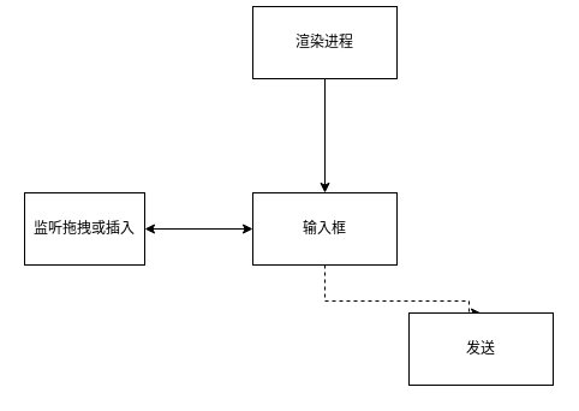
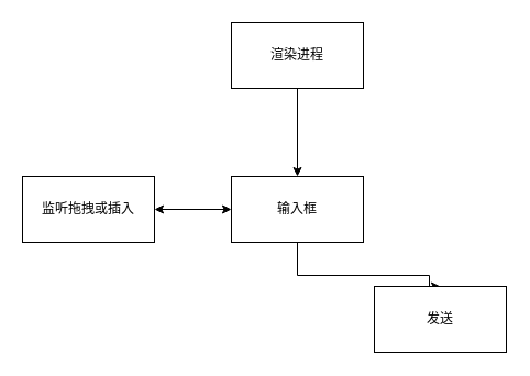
- <mxCell id="3" value="渲染进程" style="rounded=0;whiteSpace=wrap;html=1;" vertex="1" parent="1"><mxGeometry x="210" y="5" width="120" height="60" as="geometry" /></mxCell>
+ <mxCell id="3" value="渲染进程" style="rounded=0;whiteSpace=wrap;html=1;" vertex="1" parent="1"><mxGeometry x="210" y="20" width="120" height="60" as="geometry" /></mxCell>
- <mxCell id="6" value="监听拖拽或插入" style="rounded=0;whiteSpace=wrap;html=1;" vertex="1" parent="1"><mxGeometry x="20" y="160" width="100" height="60" as="geometry" /></mxCell>
+ <mxCell id="6" value="监听拖拽或插入" style="rounded=0;whiteSpace=wrap;html=1;" vertex="1" parent="1"><mxGeometry x="20" y="160" width="120" height="60" as="geometry" /></mxCell>
- <mxCell id="4" style="edgeStyle=orthogonalEdgeStyle;rounded=0;orthogonalLoop=1;jettySize=auto;html=1;entryX=0.5;entryY=0;entryDx=0;entryDy=0;dashed=1;" edge="1" parent="1" source="5" target="7"><mxGeometry relative="1" as="geometry"><Array as="points"><mxPoint x="270" y="250" /><mxPoint x="390" y="250" /></Array></mxGeometry></mxCell>
+ <mxCell id="4" style="edgeStyle=orthogonalEdgeStyle;rounded=0;orthogonalLoop=1;jettySize=auto;html=1;entryX=0.5;entryY=0;entryDx=0;entryDy=0;" edge="1" parent="1" source="5" target="7"><mxGeometry relative="1" as="geometry"><Array as="points"><mxPoint x="270" y="250" /><mxPoint x="390" y="250" /></Array></mxGeometry></mxCell>
